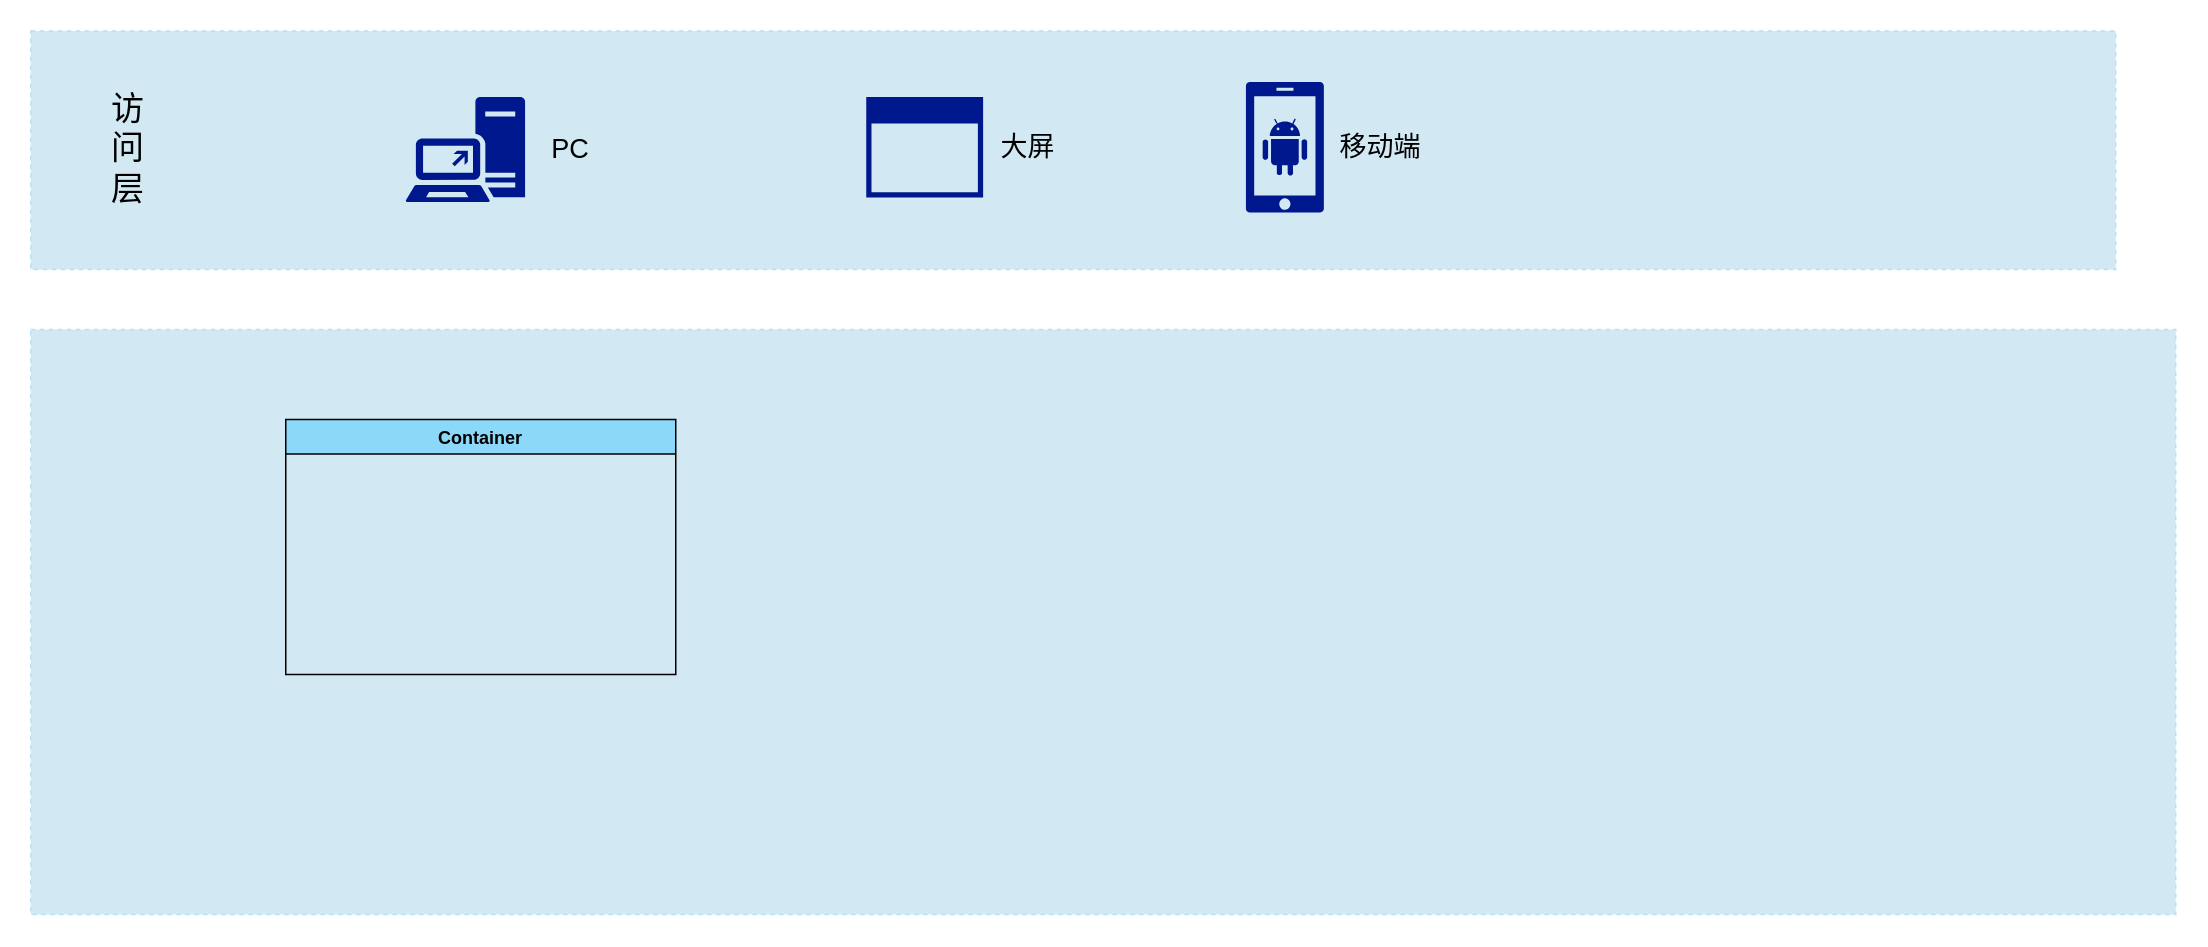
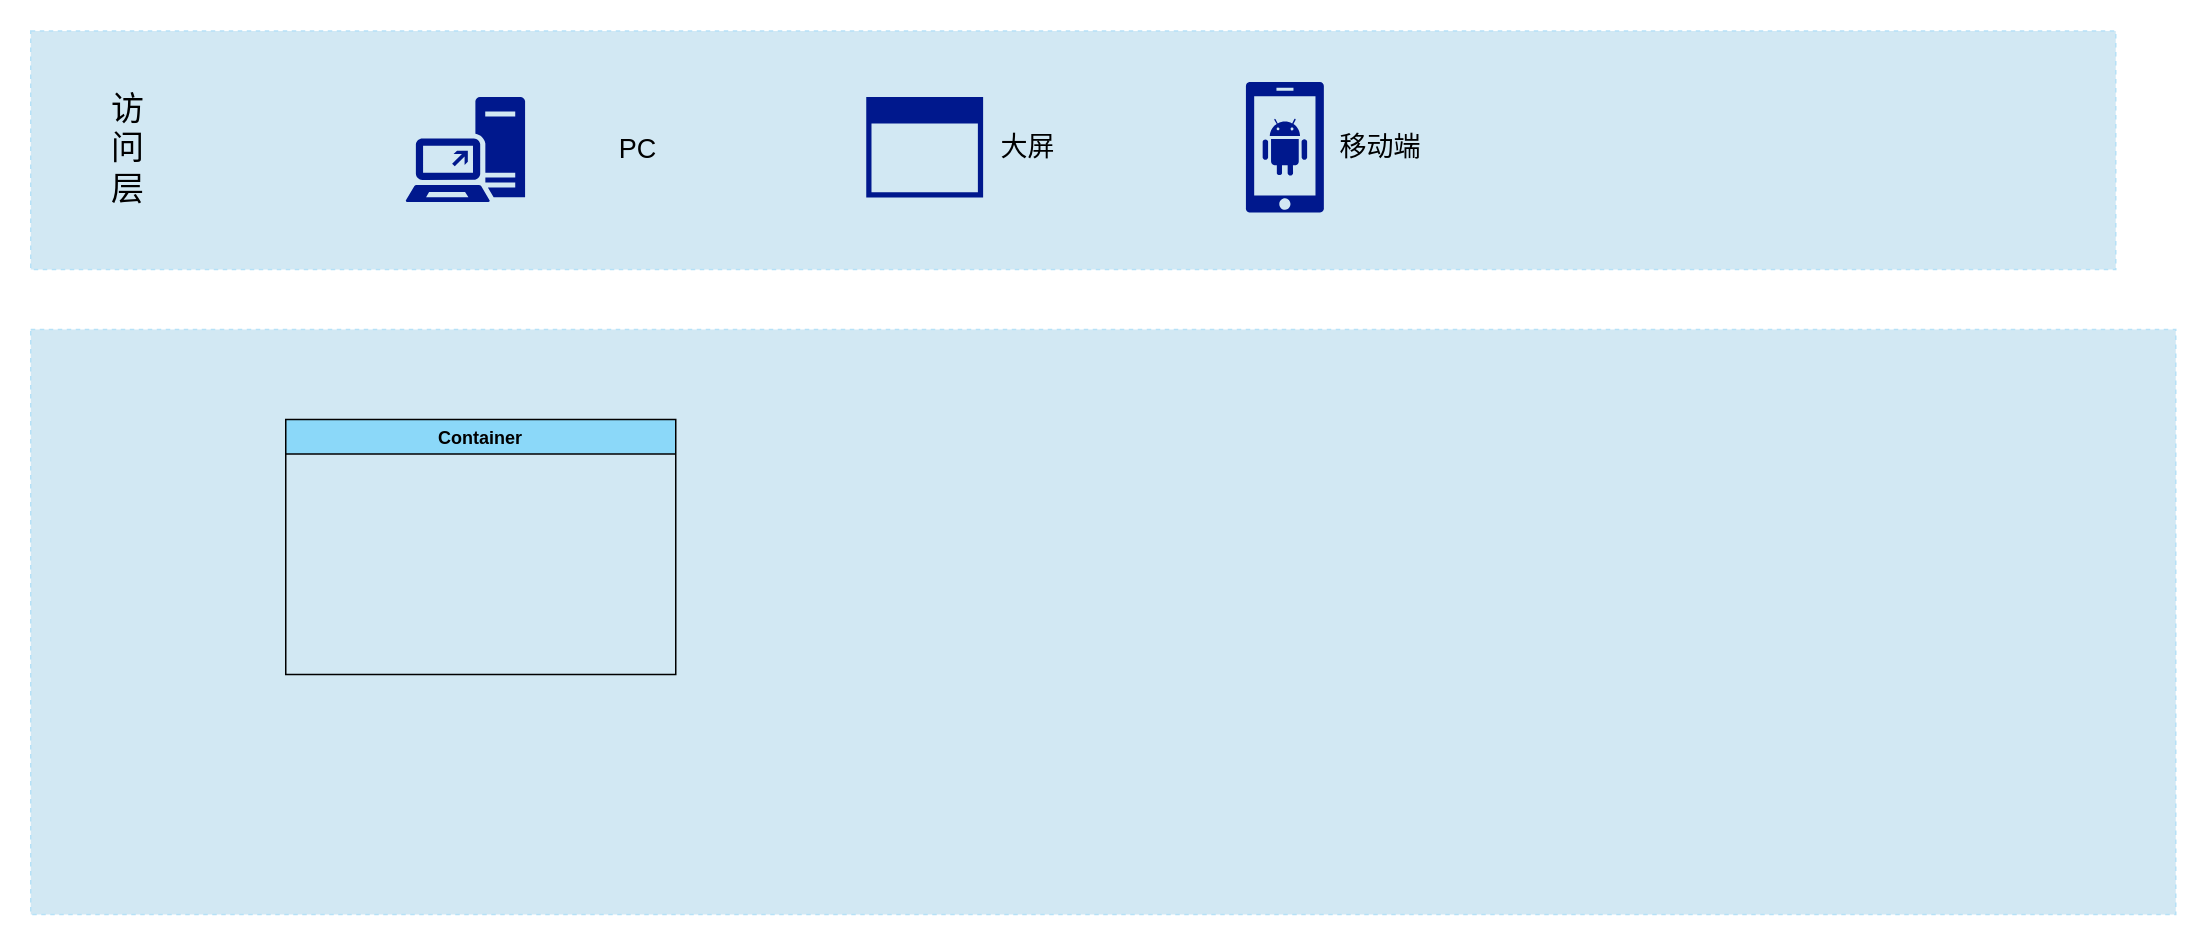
- <mxCell id="7" value="&lt;font style=&quot;font-size: 18px;&quot;&gt;PC&lt;/font&gt;" style="text;html=1;strokeColor=none;fillColor=none;align=center;verticalAlign=middle;whiteSpace=wrap;rounded=0;" vertex="1" parent="1"><mxGeometry x="349.55" y="84" width="60" height="30" as="geometry" /></mxCell>
+ <mxCell id="7" value="&lt;font style=&quot;font-size: 18px;&quot;&gt;PC&lt;/font&gt;" style="text;html=1;strokeColor=none;fillColor=none;align=center;verticalAlign=middle;whiteSpace=wrap;rounded=0;" vertex="1" parent="1"><mxGeometry x="394.55" y="84" width="60" height="30" as="geometry" /></mxCell>
